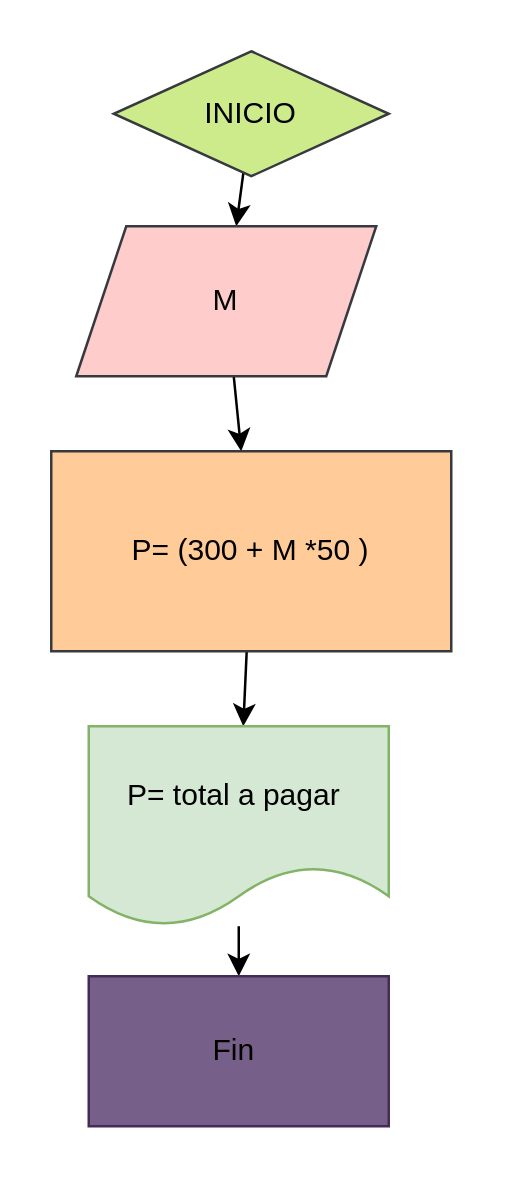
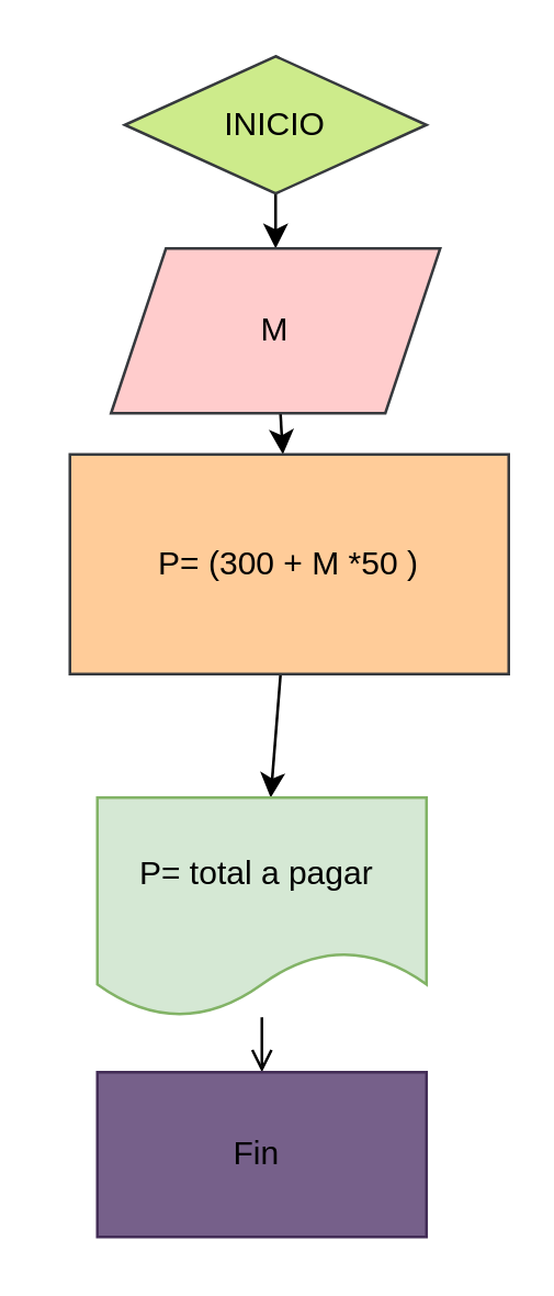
- <mxCell id="5" value="&lt;font color=&quot;#000000&quot;&gt;M&lt;/font&gt;" style="shape=parallelogram;perimeter=parallelogramPerimeter;whiteSpace=wrap;html=1;fixedSize=1;fillColor=#ffcccc;strokeColor=#36393d;" vertex="1" parent="1"><mxGeometry x="30" y="90" width="120" height="60" as="geometry" /></mxCell>
+ <mxCell id="5" value="&lt;font color=&quot;#000000&quot;&gt;M&lt;/font&gt;" style="shape=parallelogram;perimeter=parallelogramPerimeter;whiteSpace=wrap;html=1;fixedSize=1;fillColor=#ffcccc;strokeColor=#36393d;" vertex="1" parent="1"><mxGeometry x="40" y="90" width="120" height="60" as="geometry" /></mxCell>
- <mxCell id="7" value="&lt;font color=&quot;#000000&quot;&gt;P= (300 + M *50 )&lt;/font&gt;" style="whiteSpace=wrap;html=1;fillColor=#ffcc99;strokeColor=#36393d;" vertex="1" parent="1"><mxGeometry x="20" y="180" width="160" height="80" as="geometry" /></mxCell>
+ <mxCell id="7" value="&lt;font color=&quot;#000000&quot;&gt;P= (300 + M *50 )&lt;/font&gt;" style="whiteSpace=wrap;html=1;fillColor=#ffcc99;strokeColor=#36393d;" vertex="1" parent="1"><mxGeometry x="25" y="165" width="160" height="80" as="geometry" /></mxCell>
- <mxCell id="8" value="" style="edgeStyle=none;html=1;fontColor=#000000;" edge="1" parent="1" source="9" target="10"><mxGeometry relative="1" as="geometry" /></mxCell>
+ <mxCell id="8" value="" style="edgeStyle=none;html=1;fontColor=#000000;endArrow=open;" edge="1" parent="1" source="9" target="10"><mxGeometry relative="1" as="geometry" /></mxCell>
